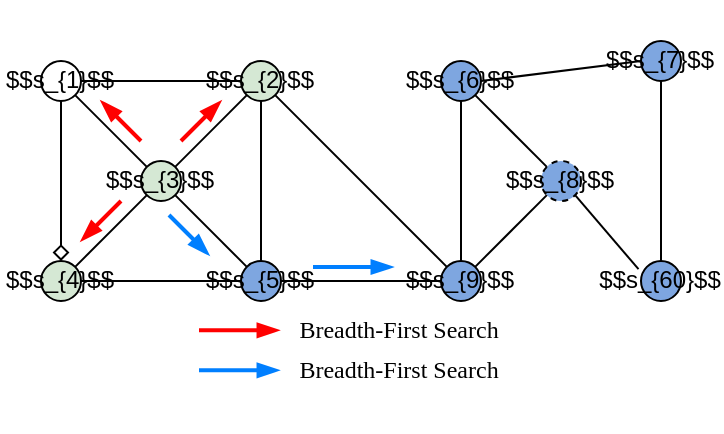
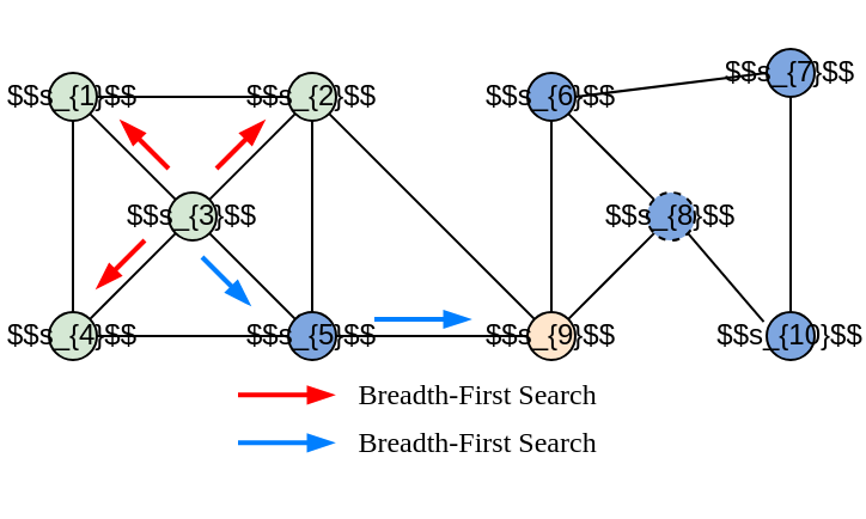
- <mxCell id="3" value="$$s_{1}$$" style="ellipse;whiteSpace=wrap;html=1;aspect=fixed;fillColor=#ffffff;strokeColor=#000000;" vertex="1" parent="1"><mxGeometry x="20" y="30" width="20" height="20" as="geometry" /></mxCell>
+ <mxCell id="3" value="$$s_{1}$$" style="ellipse;whiteSpace=wrap;html=1;aspect=fixed;fillColor=#d5e8d4;strokeColor=#000000;" vertex="1" parent="1"><mxGeometry x="20" y="30" width="20" height="20" as="geometry" /></mxCell>
- <mxCell id="2" style="edgeStyle=orthogonalEdgeStyle;rounded=0;orthogonalLoop=1;jettySize=auto;html=1;entryX=0.5;entryY=0;entryDx=0;entryDy=0;endArrow=diamond;endFill=0;" edge="1" parent="1" source="3" target="4"><mxGeometry relative="1" as="geometry" /></mxCell>
+ <mxCell id="2" style="edgeStyle=orthogonalEdgeStyle;rounded=0;orthogonalLoop=1;jettySize=auto;html=1;entryX=0.5;entryY=0;entryDx=0;entryDy=0;endArrow=none;endFill=0;" edge="1" parent="1" source="3" target="4"><mxGeometry relative="1" as="geometry" /></mxCell>
- <mxCell id="9" value="$$s_{9}$$" style="ellipse;whiteSpace=wrap;html=1;aspect=fixed;fillColor=#7EA6E0;strokeColor=#000000;" vertex="1" parent="1"><mxGeometry x="220" y="130" width="20" height="20" as="geometry" /></mxCell>
+ <mxCell id="9" value="$$s_{9}$$" style="ellipse;whiteSpace=wrap;html=1;aspect=fixed;fillColor=#ffe6cc;strokeColor=#000000;" vertex="1" parent="1"><mxGeometry x="220" y="130" width="20" height="20" as="geometry" /></mxCell>
- <mxCell id="12" value="$$s_{60}$$" style="ellipse;whiteSpace=wrap;html=1;aspect=fixed;fillColor=#7EA6E0;strokeColor=#000000;" vertex="1" parent="1"><mxGeometry x="320" y="130" width="20" height="20" as="geometry" /></mxCell>
+ <mxCell id="12" value="$$s_{10}$$" style="ellipse;whiteSpace=wrap;html=1;aspect=fixed;fillColor=#7EA6E0;strokeColor=#000000;" vertex="1" parent="1"><mxGeometry x="320" y="130" width="20" height="20" as="geometry" /></mxCell>
